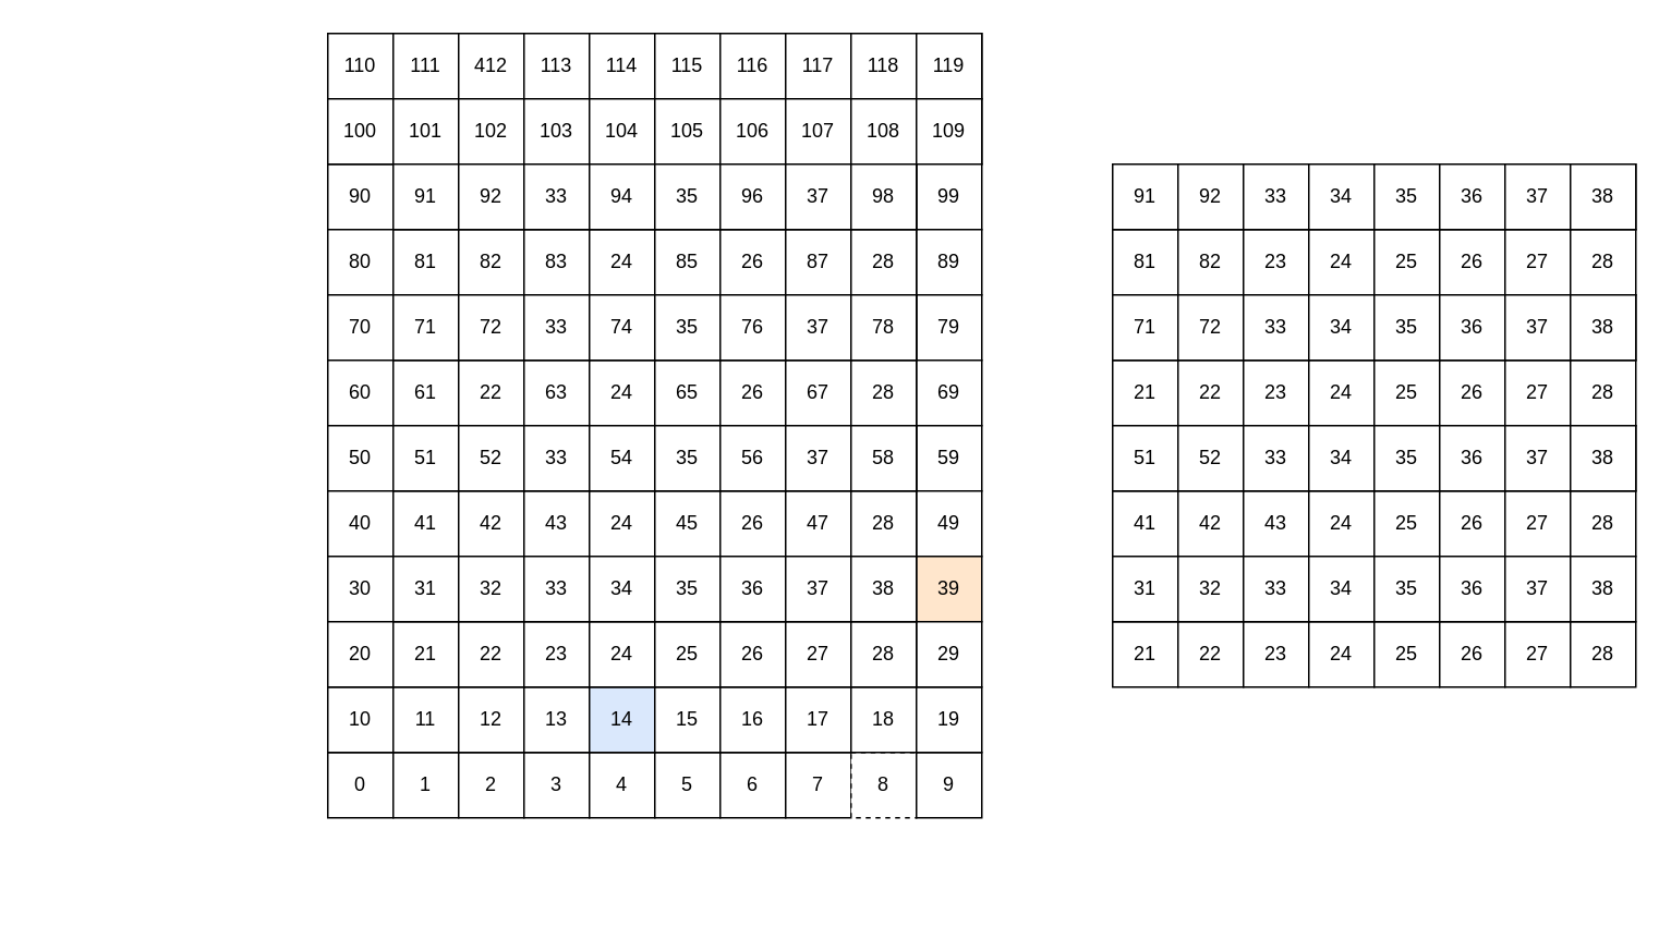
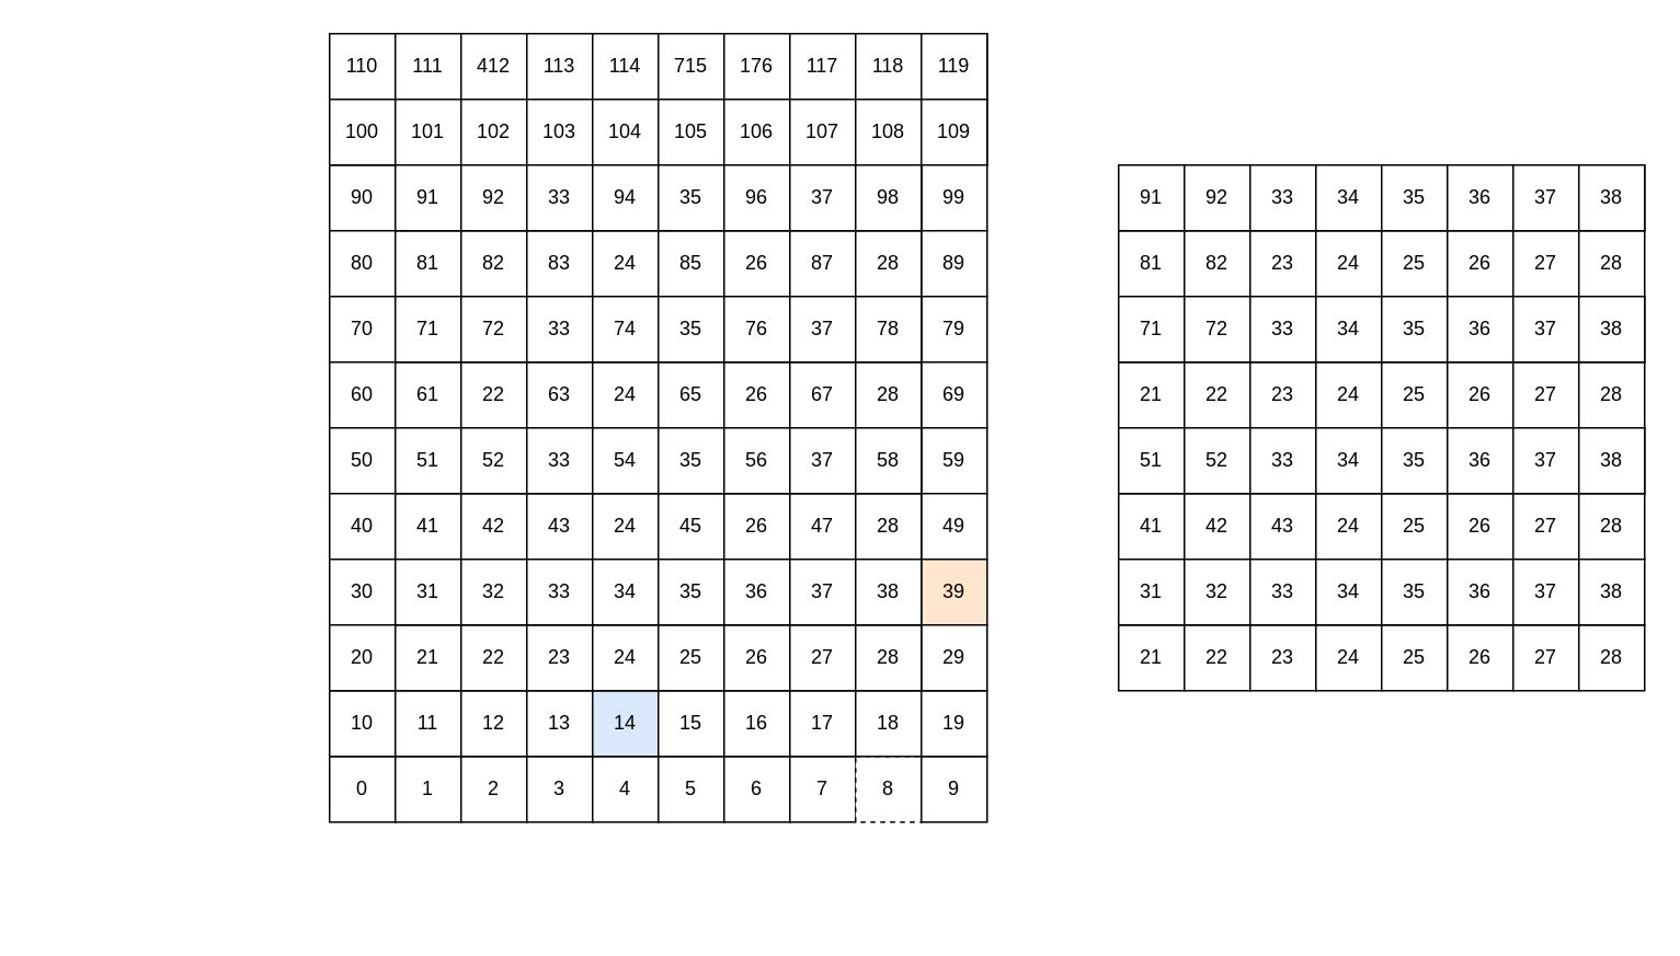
- <mxCell id="96" value="115" style="rounded=0;whiteSpace=wrap;html=1;" vertex="1" parent="90"><mxGeometry x="200" width="40" height="40" as="geometry" /></mxCell>
+ <mxCell id="96" value="715" style="rounded=0;whiteSpace=wrap;html=1;" vertex="1" parent="90"><mxGeometry x="200" width="40" height="40" as="geometry" /></mxCell>
- <mxCell id="97" value="116" style="rounded=0;whiteSpace=wrap;html=1;" vertex="1" parent="90"><mxGeometry x="240" width="40" height="40" as="geometry" /></mxCell>
+ <mxCell id="97" value="176" style="rounded=0;whiteSpace=wrap;html=1;" vertex="1" parent="90"><mxGeometry x="240" width="40" height="40" as="geometry" /></mxCell>
